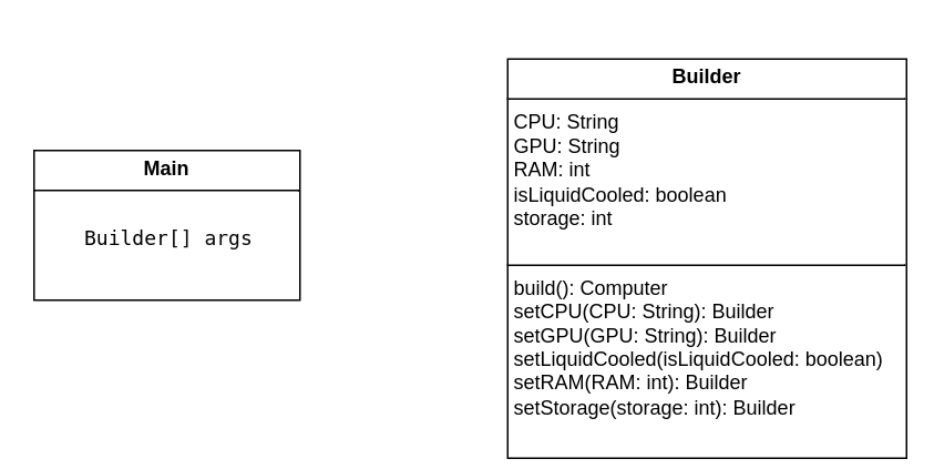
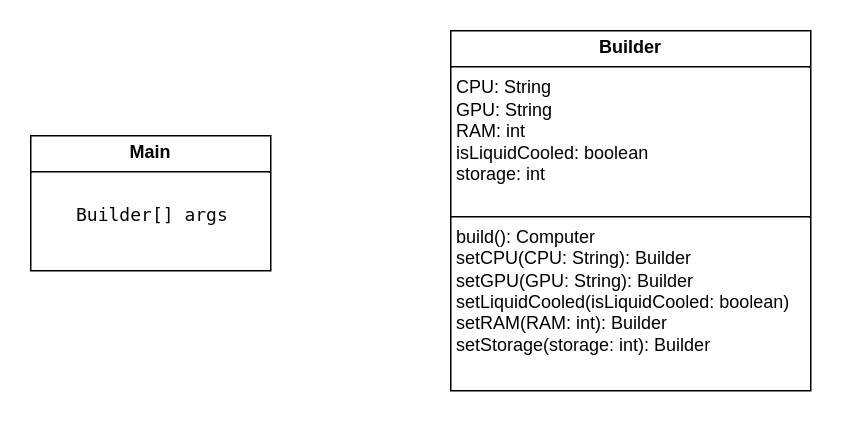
- <mxCell id="3" value="&lt;p style=&quot;margin:0px;margin-top:4px;text-align:center;&quot;&gt;&lt;b&gt;Builder&lt;/b&gt;&lt;/p&gt;&lt;hr size=&quot;1&quot; style=&quot;border-style:solid;&quot;&gt;&lt;p style=&quot;margin:0px;margin-left:4px;&quot;&gt;&lt;span style=&quot;background-color: initial;&quot;&gt;CPU: String&lt;/span&gt;&lt;br&gt;&lt;/p&gt;&lt;p style=&quot;margin: 0px 0px 0px 4px;&quot;&gt;GPU: String&lt;/p&gt;&lt;p style=&quot;margin: 0px 0px 0px 4px;&quot;&gt;RAM: int&lt;/p&gt;&lt;p style=&quot;margin: 0px 0px 0px 4px;&quot;&gt;isLiquidCooled: boolean&lt;/p&gt;&lt;p style=&quot;margin: 0px 0px 0px 4px;&quot;&gt;storage: int&lt;/p&gt;&lt;p style=&quot;margin:0px;margin-left:4px;&quot;&gt;&lt;br&gt;&lt;/p&gt;&lt;hr size=&quot;1&quot; style=&quot;border-style:solid;&quot;&gt;&lt;p style=&quot;margin:0px;margin-left:4px;&quot;&gt;build(): Computer&lt;/p&gt;&lt;p style=&quot;margin:0px;margin-left:4px;&quot;&gt;setCPU(CPU: String): Builder&lt;/p&gt;&lt;p style=&quot;margin:0px;margin-left:4px;&quot;&gt;setGPU(GPU: String): Builder&lt;br&gt;&lt;/p&gt;&lt;p style=&quot;margin:0px;margin-left:4px;&quot;&gt;setLiquidCooled(isLiquidCooled: boolean)&lt;/p&gt;&lt;p style=&quot;margin:0px;margin-left:4px;&quot;&gt;setRAM(RAM: int): Builder&lt;/p&gt;&lt;p style=&quot;margin:0px;margin-left:4px;&quot;&gt;setStorage(storage: int): Builder&lt;/p&gt;" style="verticalAlign=top;align=left;overflow=fill;html=1;whiteSpace=wrap;" vertex="1" parent="1"><mxGeometry x="305" y="35" width="240" height="240" as="geometry" /></mxCell>
+ <mxCell id="3" value="&lt;p style=&quot;margin:0px;margin-top:4px;text-align:center;&quot;&gt;&lt;b&gt;Builder&lt;/b&gt;&lt;/p&gt;&lt;hr size=&quot;1&quot; style=&quot;border-style:solid;&quot;&gt;&lt;p style=&quot;margin:0px;margin-left:4px;&quot;&gt;&lt;span style=&quot;background-color: initial;&quot;&gt;CPU: String&lt;/span&gt;&lt;br&gt;&lt;/p&gt;&lt;p style=&quot;margin: 0px 0px 0px 4px;&quot;&gt;GPU: String&lt;/p&gt;&lt;p style=&quot;margin: 0px 0px 0px 4px;&quot;&gt;RAM: int&lt;/p&gt;&lt;p style=&quot;margin: 0px 0px 0px 4px;&quot;&gt;isLiquidCooled: boolean&lt;/p&gt;&lt;p style=&quot;margin: 0px 0px 0px 4px;&quot;&gt;storage: int&lt;/p&gt;&lt;p style=&quot;margin:0px;margin-left:4px;&quot;&gt;&lt;br&gt;&lt;/p&gt;&lt;hr size=&quot;1&quot; style=&quot;border-style:solid;&quot;&gt;&lt;p style=&quot;margin:0px;margin-left:4px;&quot;&gt;build(): Computer&lt;/p&gt;&lt;p style=&quot;margin:0px;margin-left:4px;&quot;&gt;setCPU(CPU: String): Builder&lt;/p&gt;&lt;p style=&quot;margin:0px;margin-left:4px;&quot;&gt;setGPU(GPU: String): Builder&lt;br&gt;&lt;/p&gt;&lt;p style=&quot;margin:0px;margin-left:4px;&quot;&gt;setLiquidCooled(isLiquidCooled: boolean)&lt;/p&gt;&lt;p style=&quot;margin:0px;margin-left:4px;&quot;&gt;setRAM(RAM: int): Builder&lt;/p&gt;&lt;p style=&quot;margin:0px;margin-left:4px;&quot;&gt;setStorage(storage: int): Builder&lt;/p&gt;" style="verticalAlign=top;align=left;overflow=fill;html=1;whiteSpace=wrap;" vertex="1" parent="1"><mxGeometry x="300" y="20" width="240" height="240" as="geometry" /></mxCell>
